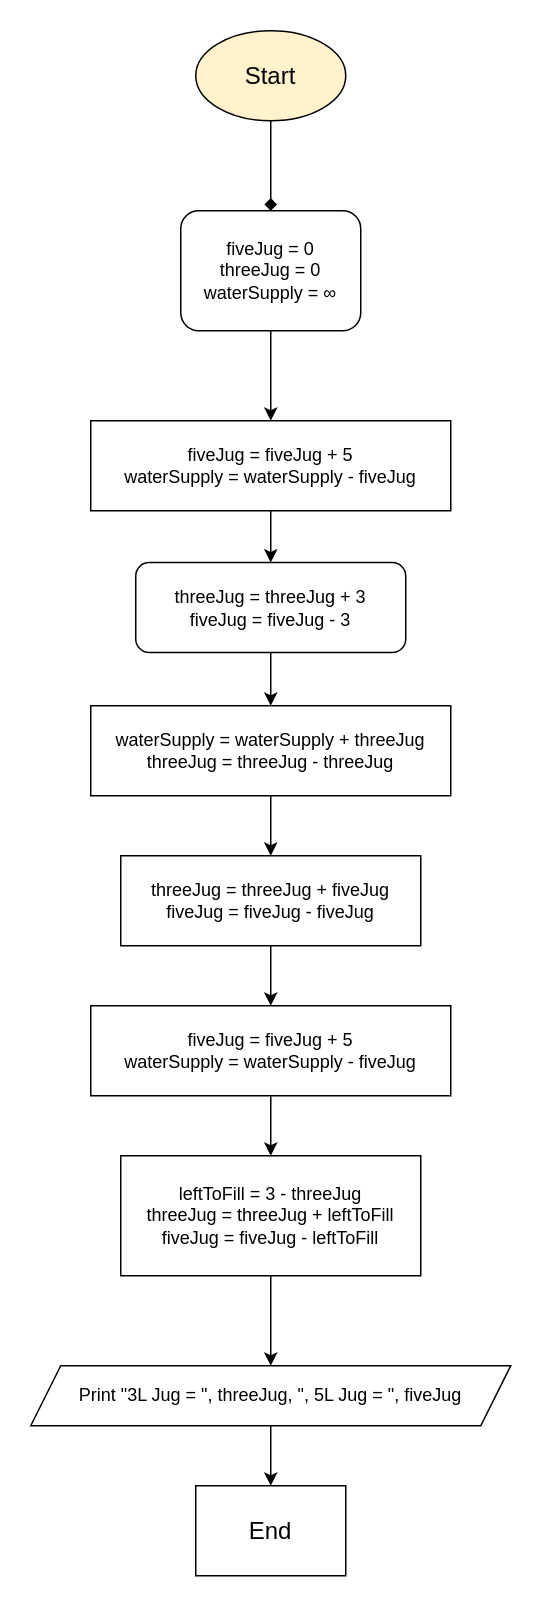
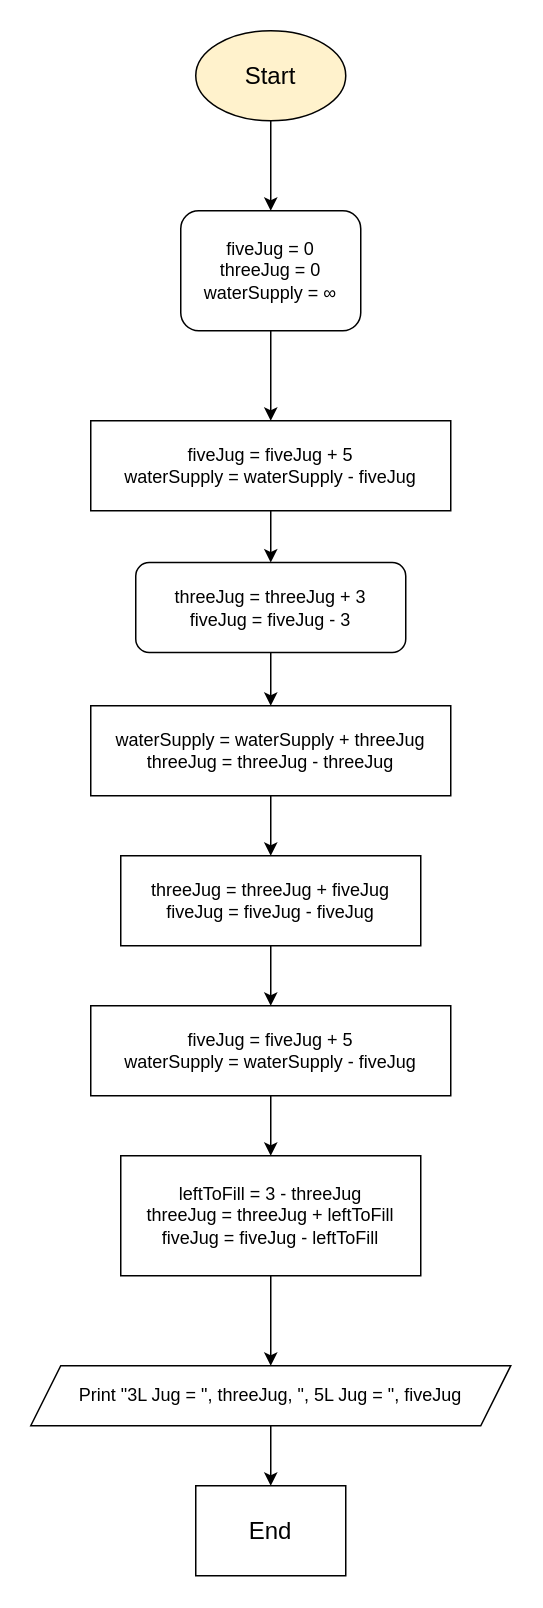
- <mxCell id="2" value="" style="edgeStyle=orthogonalEdgeStyle;rounded=0;orthogonalLoop=1;jettySize=auto;html=1;endArrow=diamond;" edge="1" parent="1" source="3" target="6"><mxGeometry relative="1" as="geometry" /></mxCell>
+ <mxCell id="2" value="" style="edgeStyle=orthogonalEdgeStyle;rounded=0;orthogonalLoop=1;jettySize=auto;html=1;" edge="1" parent="1" source="3" target="6"><mxGeometry relative="1" as="geometry" /></mxCell>
